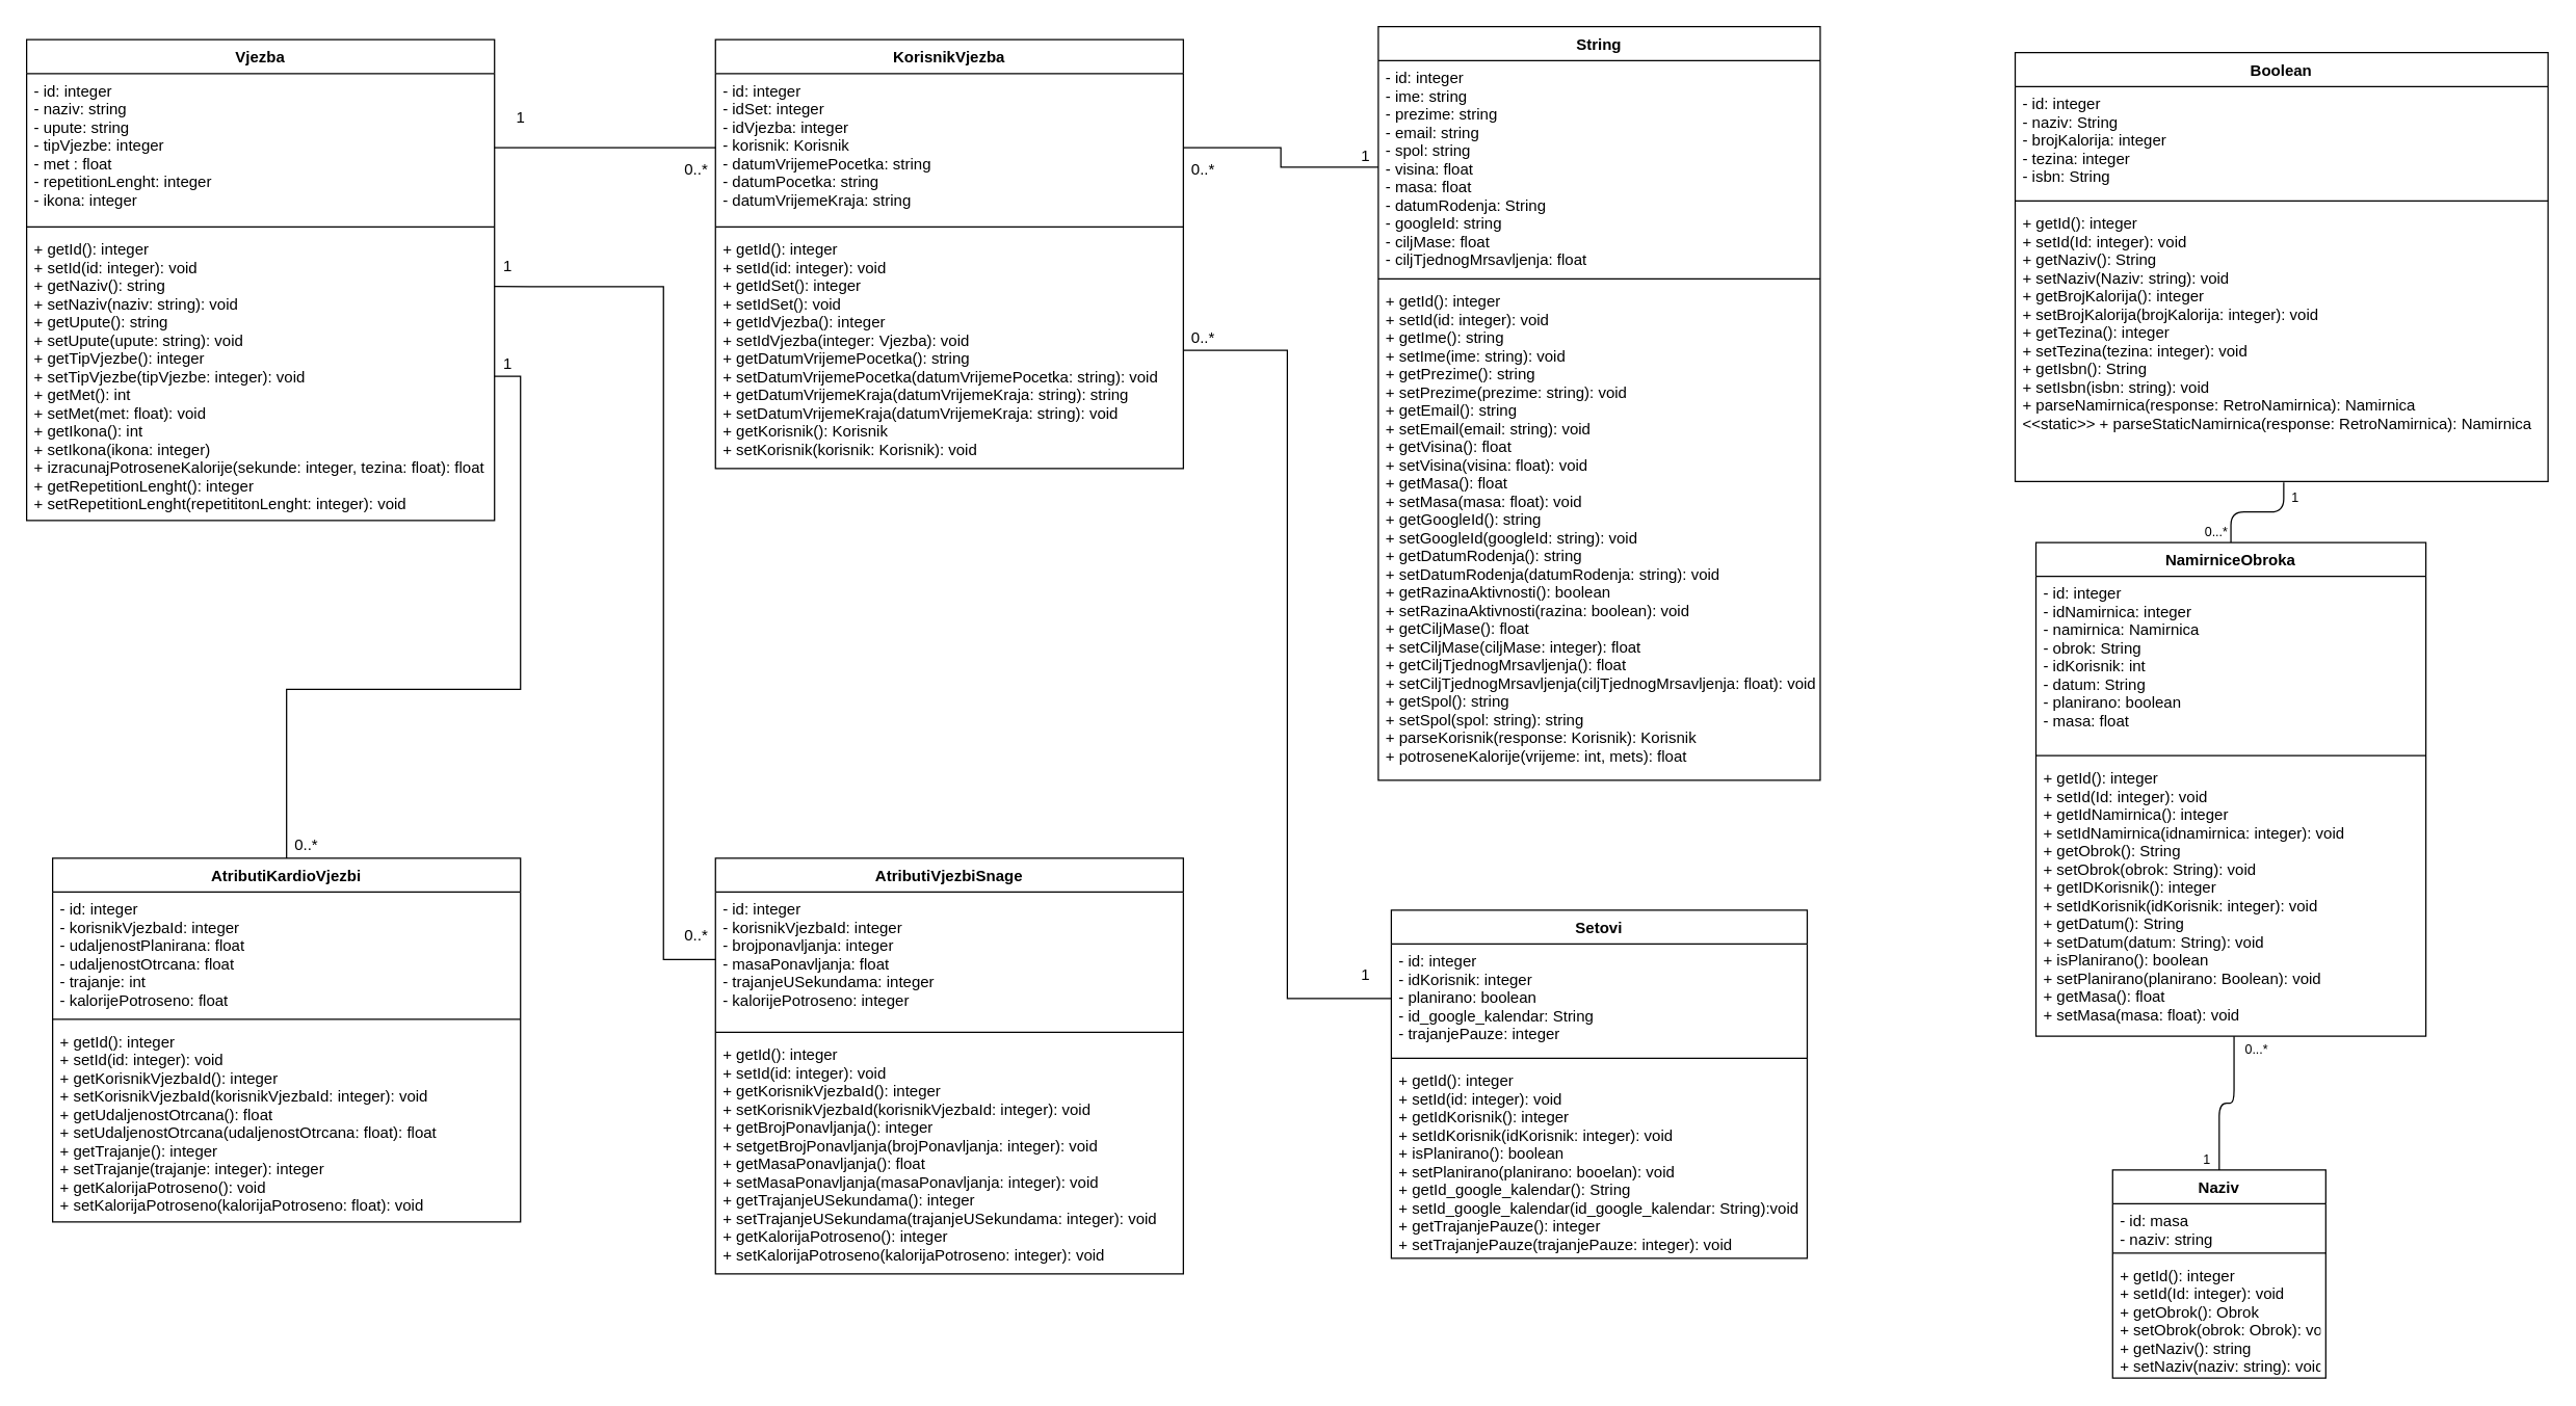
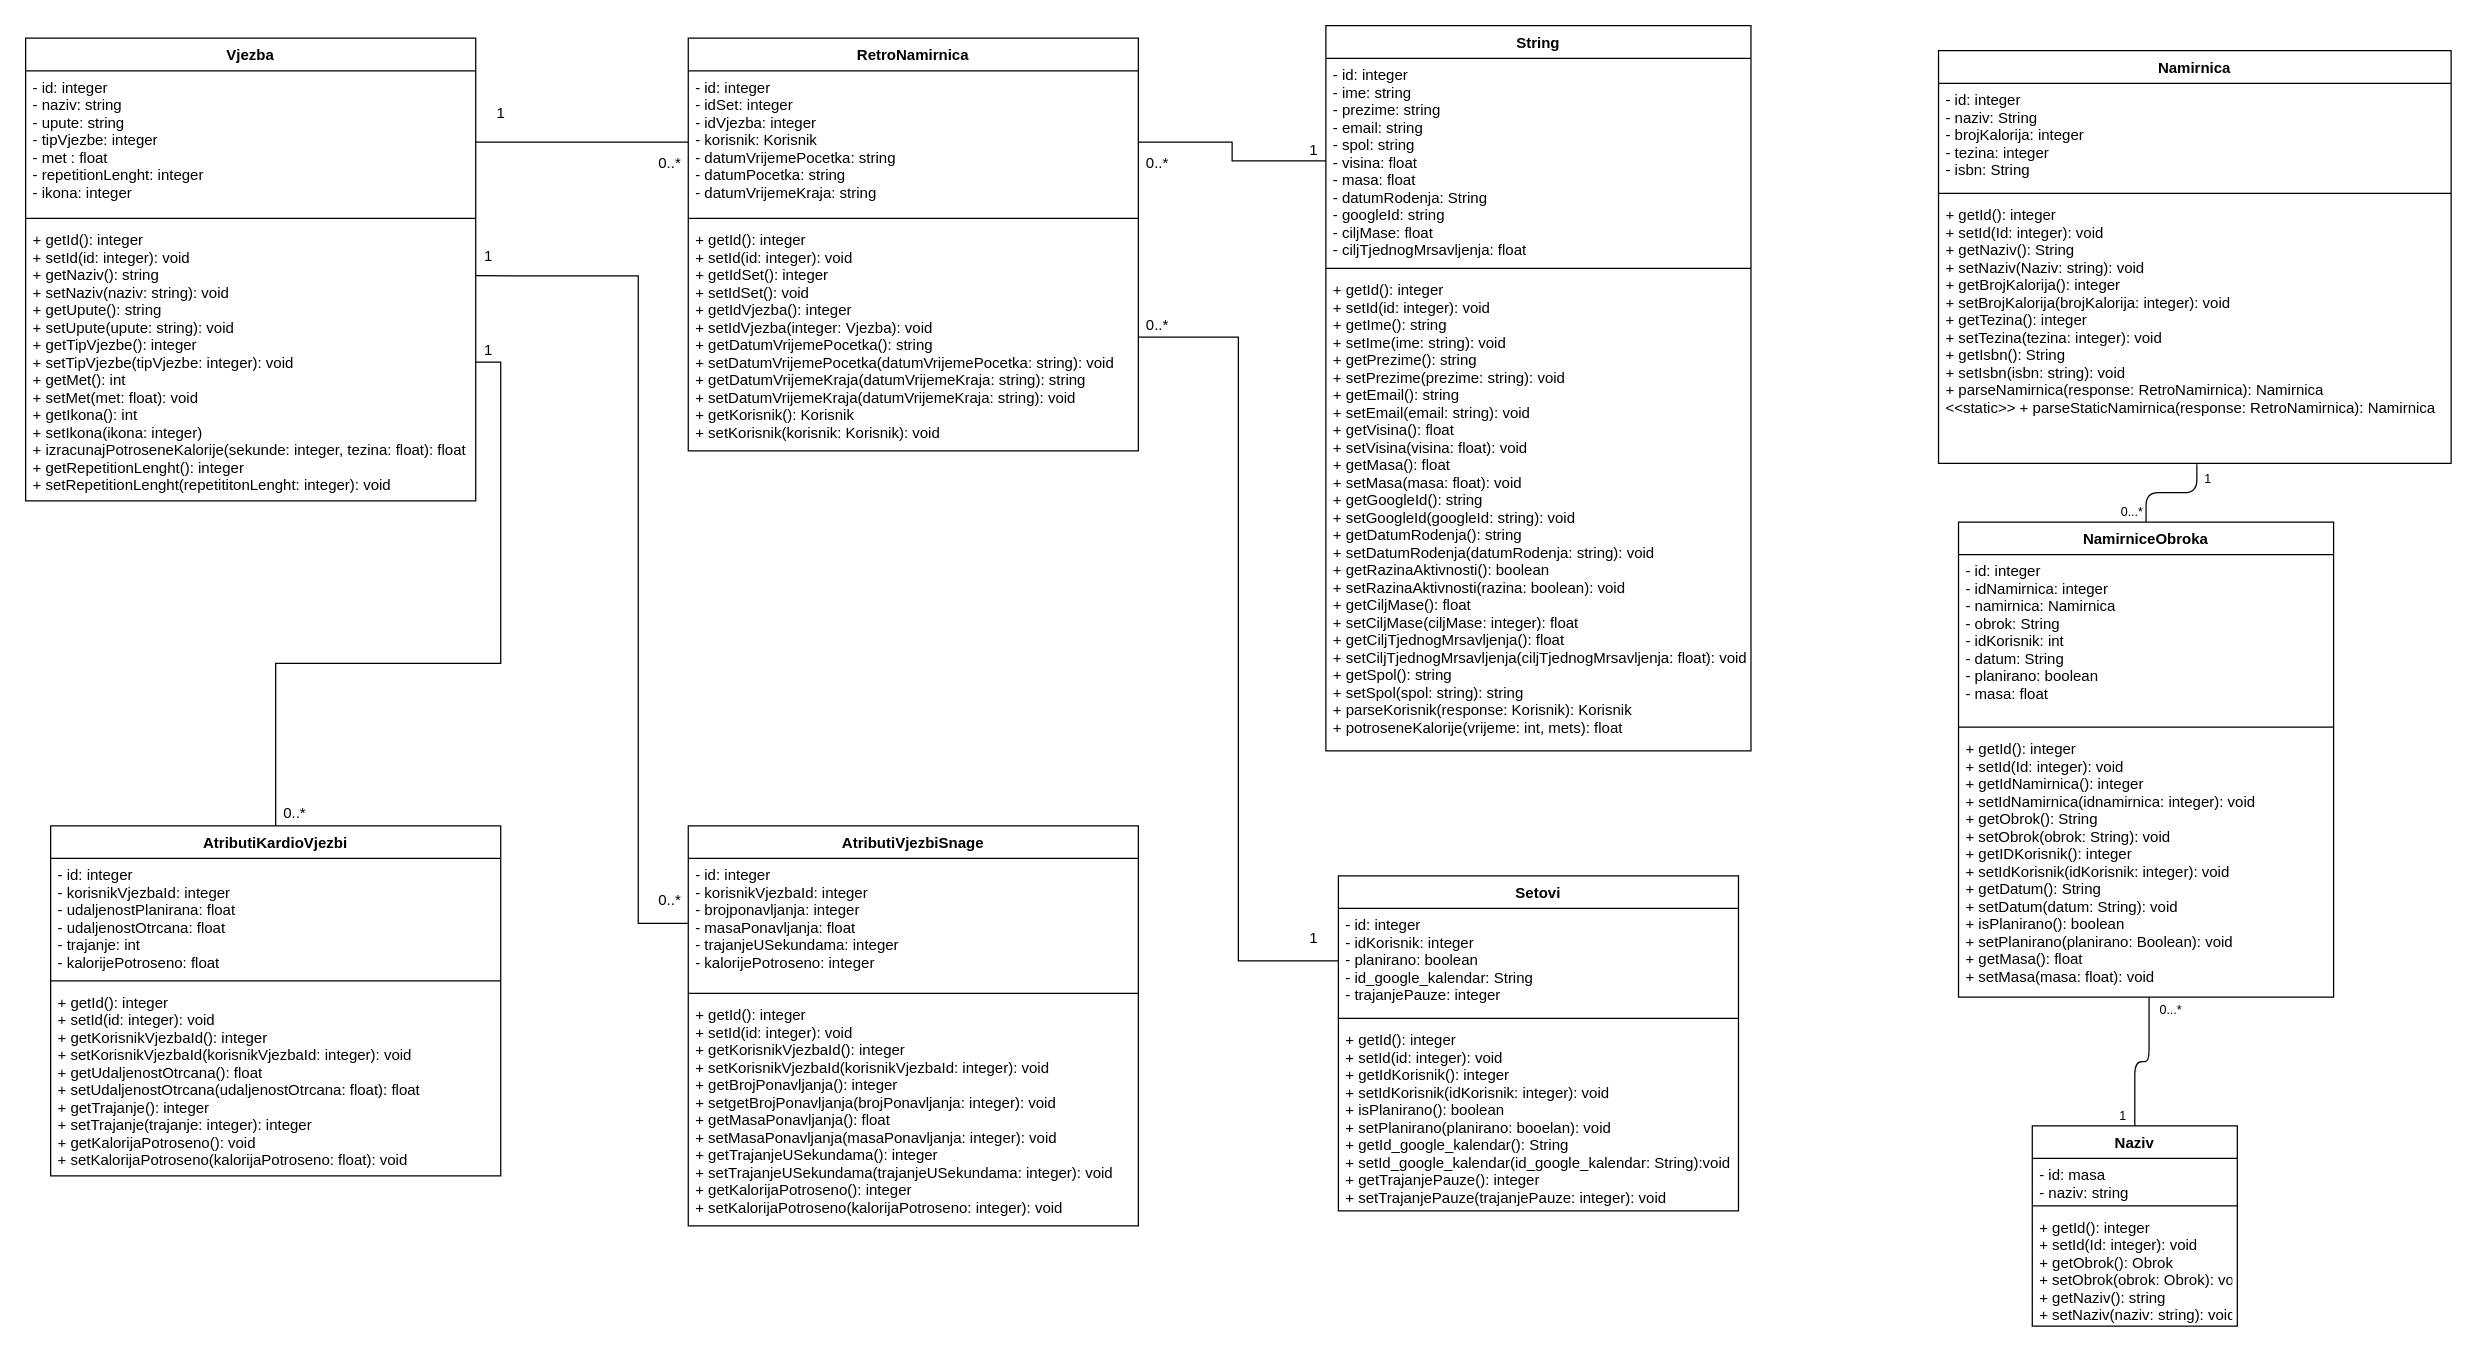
- <mxCell id="10" value="KorisnikVjezba" style="swimlane;fontStyle=1;align=center;verticalAlign=top;childLayout=stackLayout;horizontal=1;startSize=26;horizontalStack=0;resizeParent=1;resizeParentMax=0;resizeLast=0;collapsible=1;marginBottom=0;" vertex="1" parent="1"><mxGeometry x="550" y="30" width="360" height="330" as="geometry" /></mxCell>
+ <mxCell id="10" value="RetroNamirnica" style="swimlane;fontStyle=1;align=center;verticalAlign=top;childLayout=stackLayout;horizontal=1;startSize=26;horizontalStack=0;resizeParent=1;resizeParentMax=0;resizeLast=0;collapsible=1;marginBottom=0;" vertex="1" parent="1"><mxGeometry x="550" y="30" width="360" height="330" as="geometry" /></mxCell>
- <mxCell id="22" value="Boolean" style="swimlane;fontStyle=1;align=center;verticalAlign=top;childLayout=stackLayout;horizontal=1;startSize=26;horizontalStack=0;resizeParent=1;resizeParentMax=0;resizeLast=0;collapsible=1;marginBottom=0;" vertex="1" parent="1"><mxGeometry x="1550" y="40" width="410" height="330" as="geometry" /></mxCell>
+ <mxCell id="22" value="Namirnica" style="swimlane;fontStyle=1;align=center;verticalAlign=top;childLayout=stackLayout;horizontal=1;startSize=26;horizontalStack=0;resizeParent=1;resizeParentMax=0;resizeLast=0;collapsible=1;marginBottom=0;" vertex="1" parent="1"><mxGeometry x="1550" y="40" width="410" height="330" as="geometry" /></mxCell>
